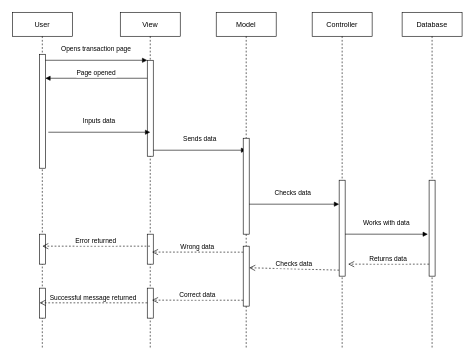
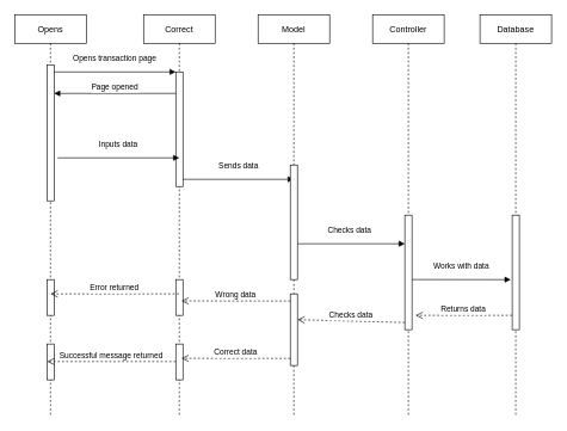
- <mxCell id="2" value="User" style="shape=umlLifeline;perimeter=lifelinePerimeter;container=1;collapsible=0;recursiveResize=0;rounded=0;shadow=0;strokeWidth=1;" parent="1" vertex="1"><mxGeometry x="20" y="20" width="100" height="560" as="geometry" /></mxCell>
+ <mxCell id="2" value="Opens" style="shape=umlLifeline;perimeter=lifelinePerimeter;container=1;collapsible=0;recursiveResize=0;rounded=0;shadow=0;strokeWidth=1;" parent="1" vertex="1"><mxGeometry x="20" y="20" width="100" height="560" as="geometry" /></mxCell>
- <mxCell id="6" value="View" style="shape=umlLifeline;perimeter=lifelinePerimeter;container=1;collapsible=0;recursiveResize=0;rounded=0;shadow=0;strokeWidth=1;" parent="1" vertex="1"><mxGeometry x="200" y="20" width="100" height="560" as="geometry" /></mxCell>
+ <mxCell id="6" value="Correct" style="shape=umlLifeline;perimeter=lifelinePerimeter;container=1;collapsible=0;recursiveResize=0;rounded=0;shadow=0;strokeWidth=1;" parent="1" vertex="1"><mxGeometry x="200" y="20" width="100" height="560" as="geometry" /></mxCell>
